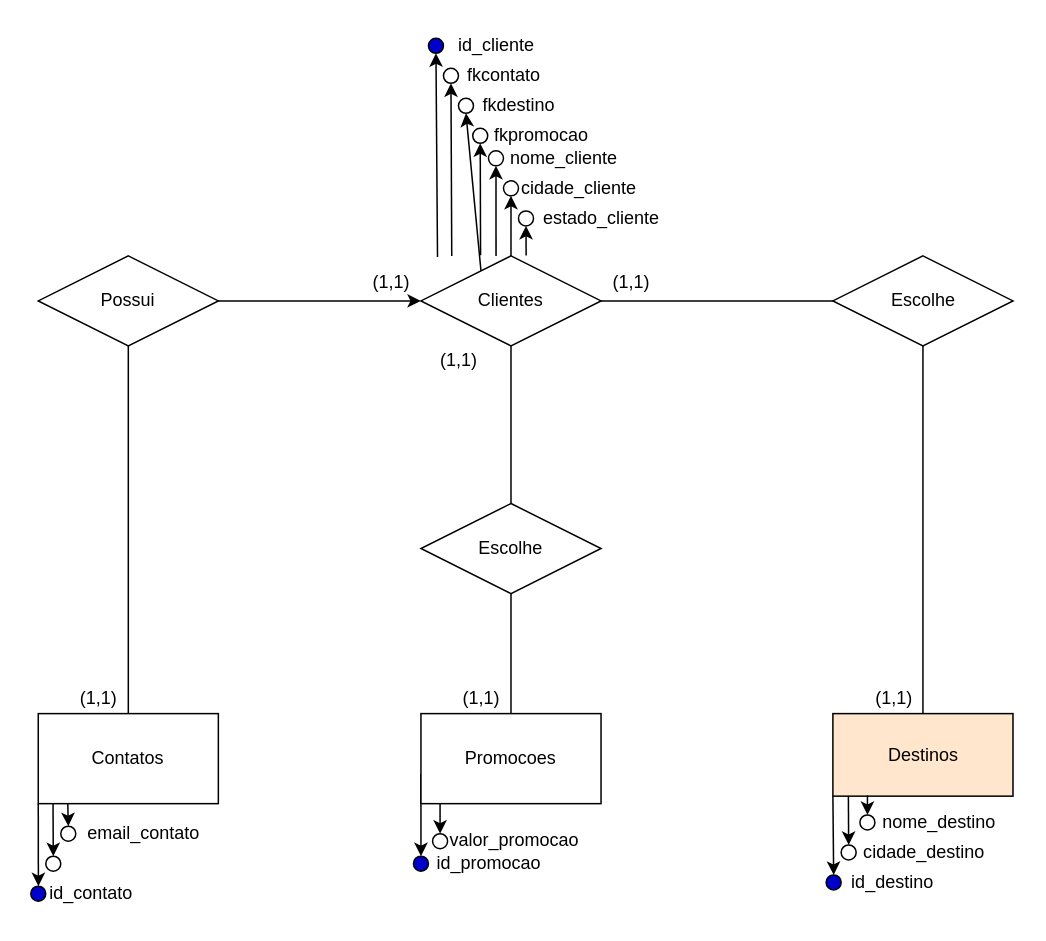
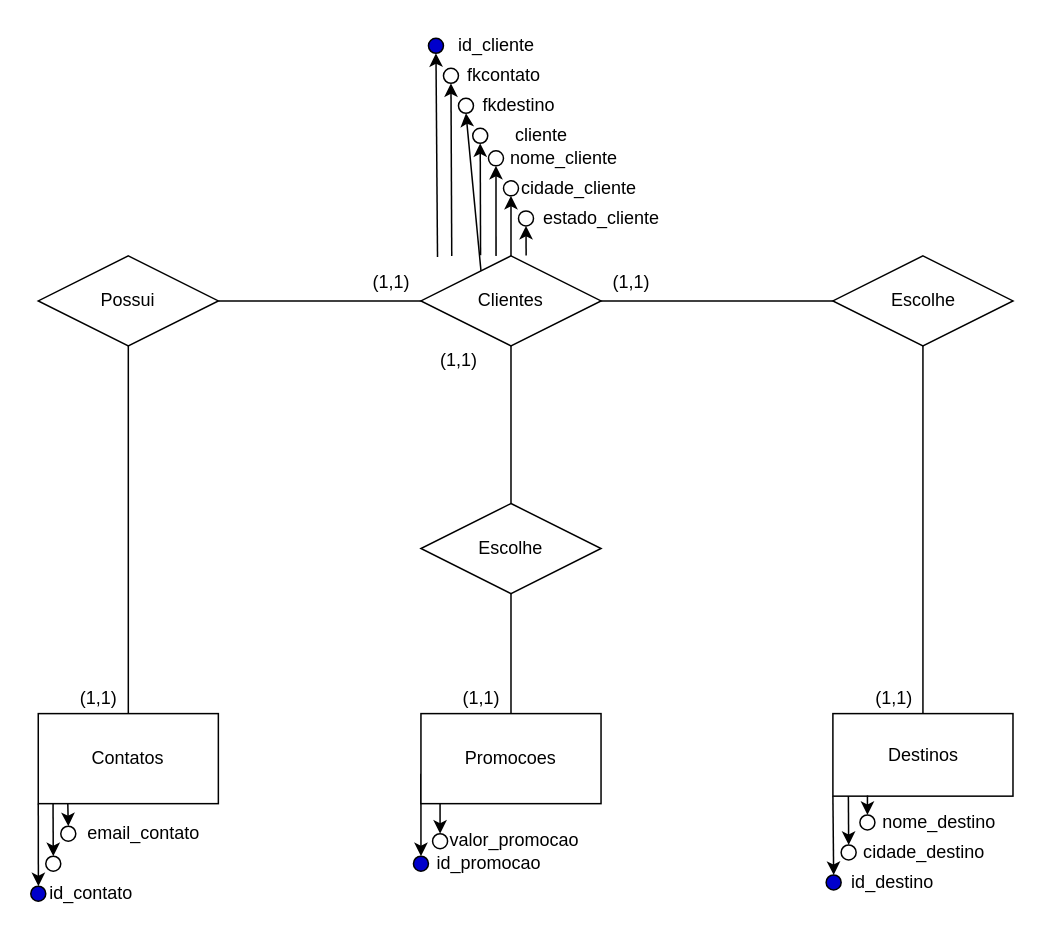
- <mxCell id="64" value="fkpromocao" style="text;html=1;align=center;verticalAlign=middle;resizable=0;points=[];autosize=1;strokeColor=none;fillColor=none;" parent="1" vertex="1"><mxGeometry x="320" y="80" width="80" height="20" as="geometry" /></mxCell>
+ <mxCell id="64" value="cliente" style="text;html=1;align=center;verticalAlign=middle;resizable=0;points=[];autosize=1;strokeColor=none;fillColor=none;" parent="1" vertex="1"><mxGeometry x="320" y="80" width="80" height="20" as="geometry" /></mxCell>
- <mxCell id="28" value="" style="endArrow=classic;html=1;rounded=0;exitX=1;exitY=0.5;exitDx=0;exitDy=0;entryX=0;entryY=0.5;entryDx=0;entryDy=0;" parent="1" source="27" edge="1" target="5"><mxGeometry relative="1" as="geometry"><mxPoint x="130" y="385" as="sourcePoint" /><mxPoint x="160" y="165" as="targetPoint" /></mxGeometry></mxCell>
+ <mxCell id="28" value="" style="endArrow=none;html=1;rounded=0;exitX=1;exitY=0.5;exitDx=0;exitDy=0;entryX=0;entryY=0.5;entryDx=0;entryDy=0;" parent="1" source="27" edge="1" target="5"><mxGeometry relative="1" as="geometry"><mxPoint x="130" y="385" as="sourcePoint" /><mxPoint x="160" y="165" as="targetPoint" /></mxGeometry></mxCell>
- <mxCell id="9" value="Destinos" style="rounded=0;whiteSpace=wrap;html=1;fillColor=#ffe6cc;" parent="1" vertex="1"><mxGeometry x="554.5" y="475" width="120" height="55" as="geometry" /></mxCell>
+ <mxCell id="9" value="Destinos" style="rounded=0;whiteSpace=wrap;html=1;" parent="1" vertex="1"><mxGeometry x="554.5" y="475" width="120" height="55" as="geometry" /></mxCell>
